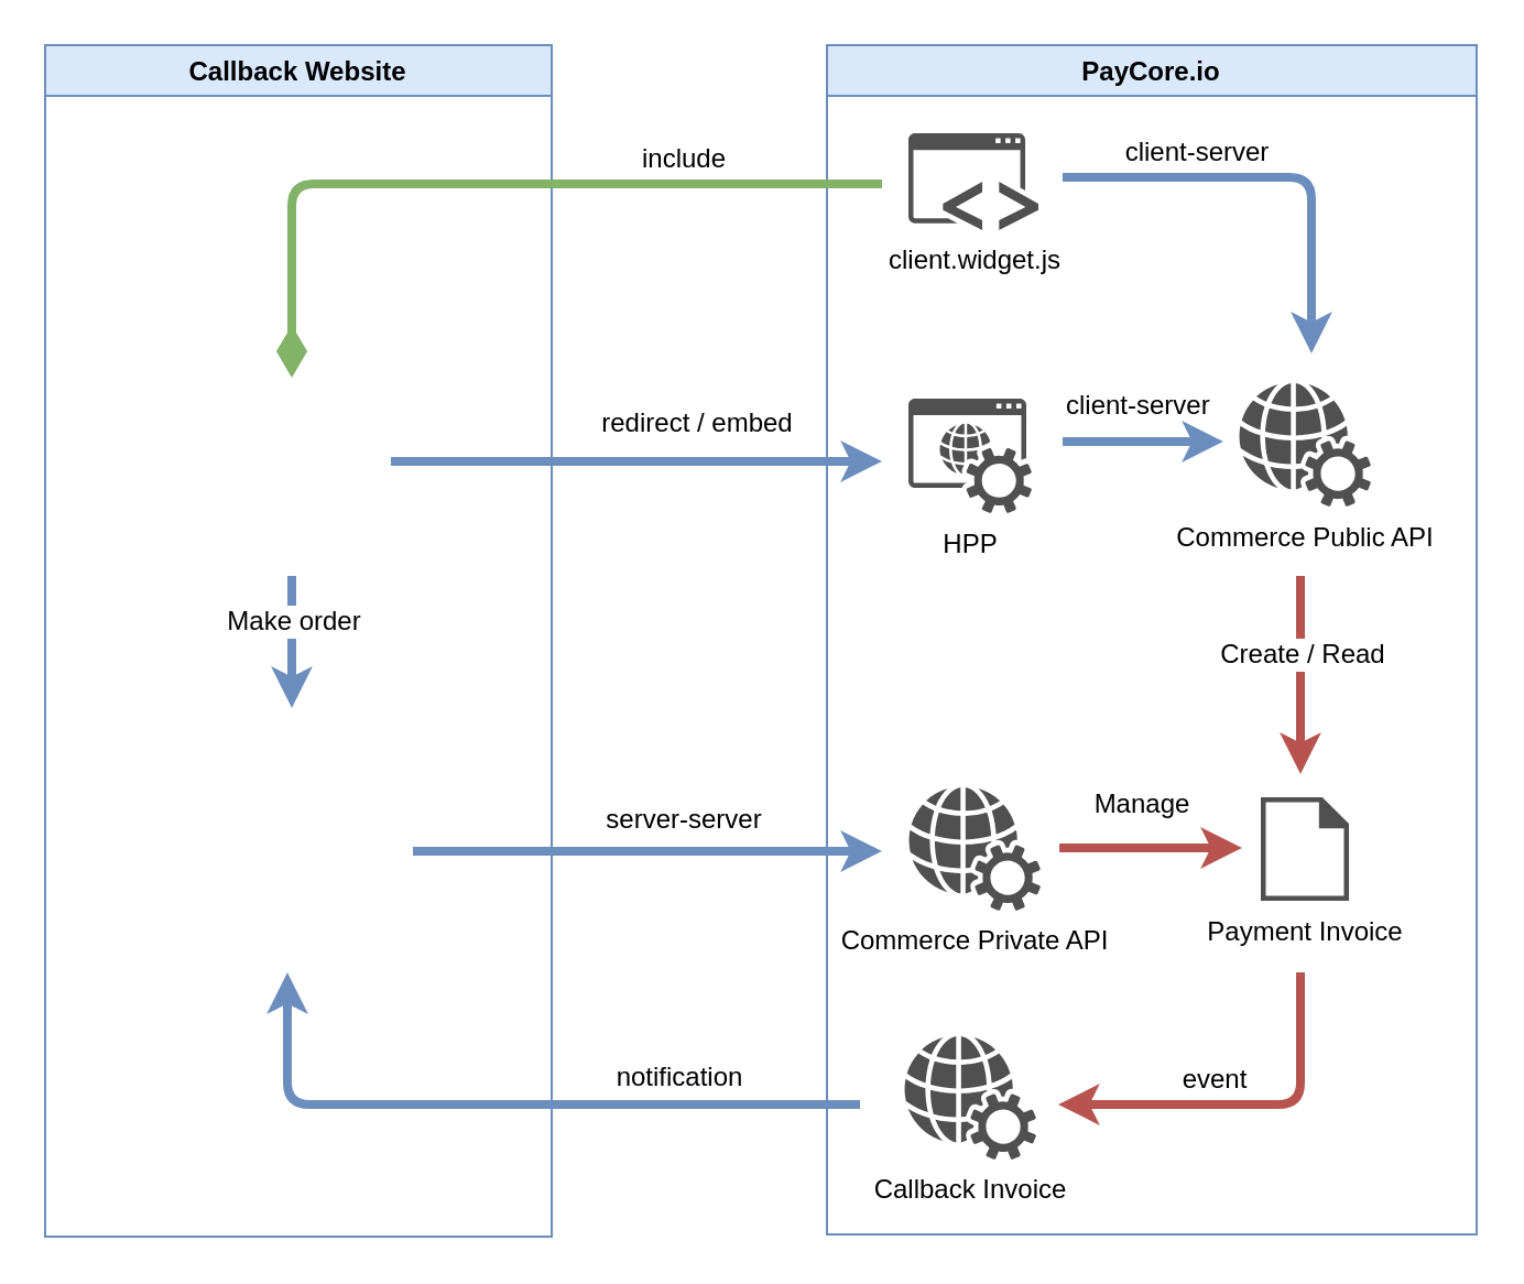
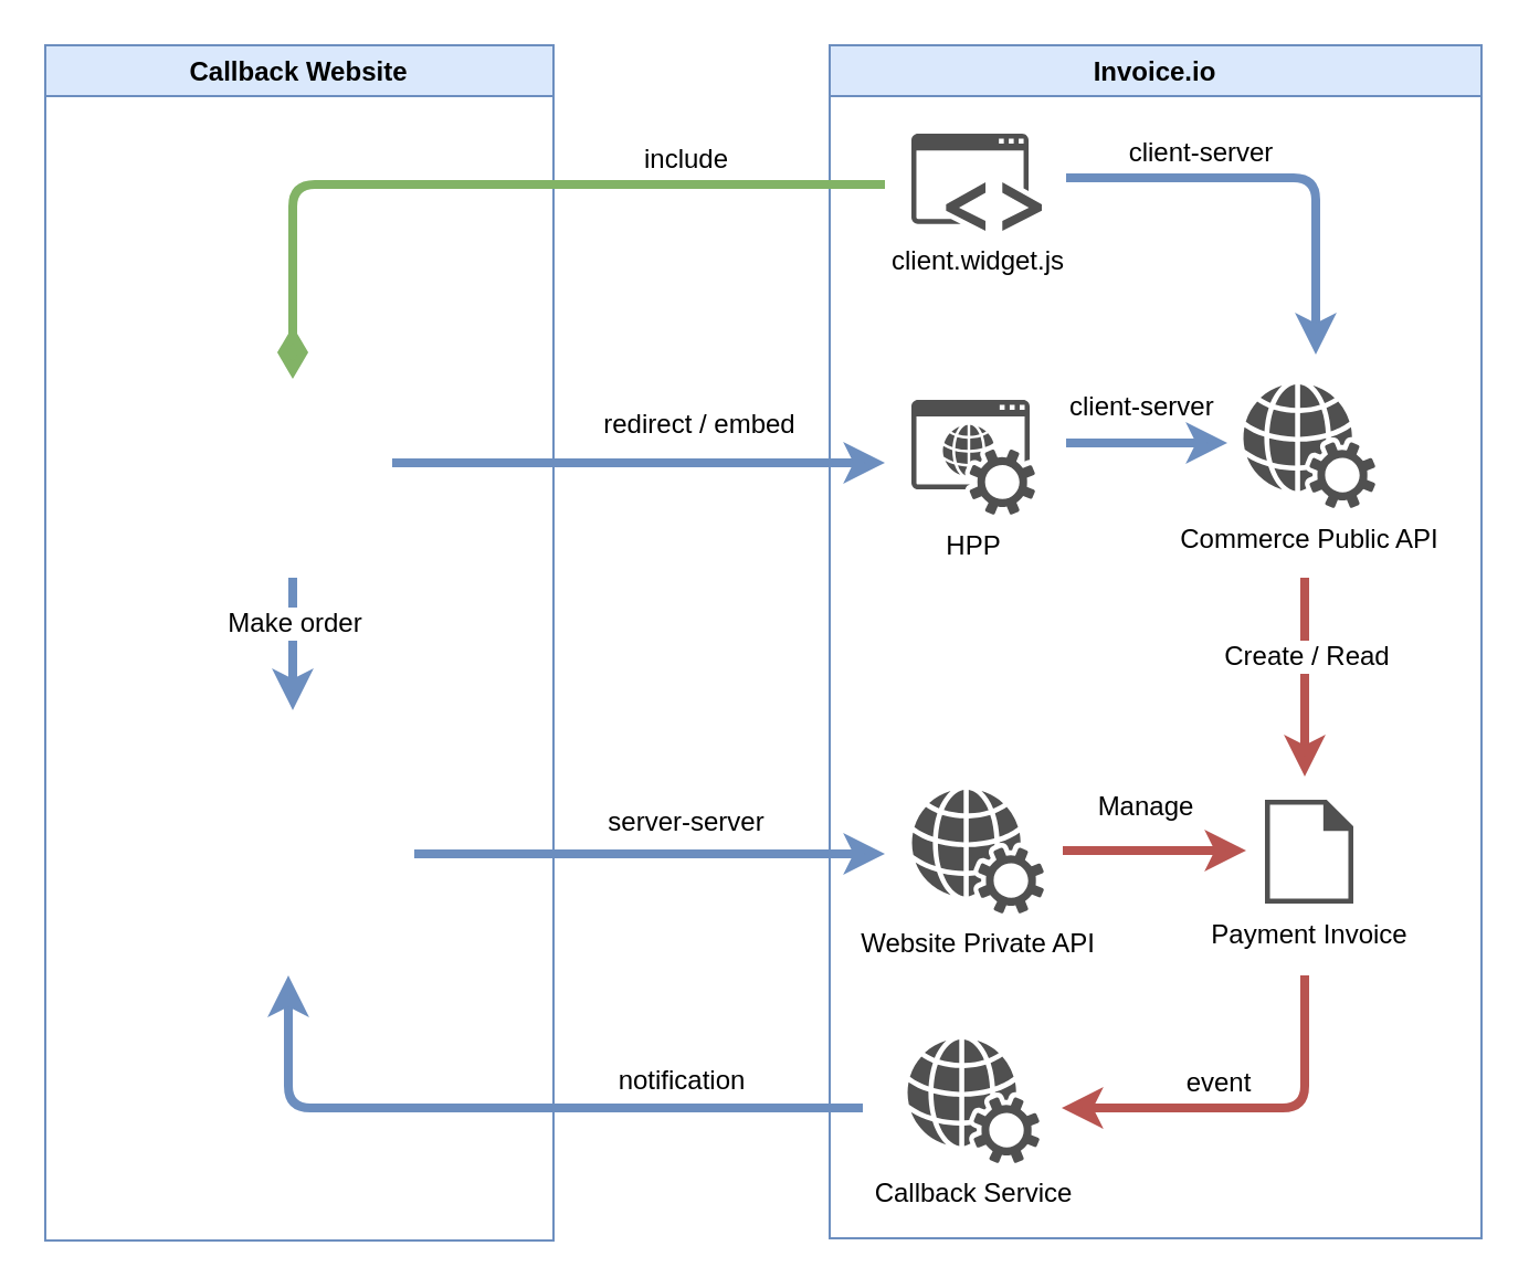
- <mxCell id="2" value="PayCore.io" style="swimlane;fillColor=#dae8fc;strokeColor=#6c8ebf;" vertex="1" parent="1"><mxGeometry x="375" y="20" width="295" height="540" as="geometry" /></mxCell>
+ <mxCell id="2" value="Invoice.io" style="swimlane;fillColor=#dae8fc;strokeColor=#6c8ebf;" vertex="1" parent="1"><mxGeometry x="375" y="20" width="295" height="540" as="geometry" /></mxCell>
- <mxCell id="8" value="Commerce Private API" style="pointerEvents=1;shadow=0;dashed=0;html=1;strokeColor=none;fillColor=#505050;labelPosition=center;verticalLabelPosition=bottom;verticalAlign=top;outlineConnect=0;align=center;shape=mxgraph.office.services.web_services;" vertex="1" parent="2"><mxGeometry x="37" y="337" width="60" height="56" as="geometry" /></mxCell>
+ <mxCell id="8" value="Website Private API" style="pointerEvents=1;shadow=0;dashed=0;html=1;strokeColor=none;fillColor=#505050;labelPosition=center;verticalLabelPosition=bottom;verticalAlign=top;outlineConnect=0;align=center;shape=mxgraph.office.services.web_services;" vertex="1" parent="2"><mxGeometry x="37" y="337" width="60" height="56" as="geometry" /></mxCell>
- <mxCell id="12" value="Callback Invoice" style="pointerEvents=1;shadow=0;dashed=0;html=1;strokeColor=none;fillColor=#505050;labelPosition=center;verticalLabelPosition=bottom;verticalAlign=top;outlineConnect=0;align=center;shape=mxgraph.office.services.web_services;" vertex="1" parent="2"><mxGeometry x="35" y="450" width="60" height="56" as="geometry" /></mxCell>
+ <mxCell id="12" value="Callback Service" style="pointerEvents=1;shadow=0;dashed=0;html=1;strokeColor=none;fillColor=#505050;labelPosition=center;verticalLabelPosition=bottom;verticalAlign=top;outlineConnect=0;align=center;shape=mxgraph.office.services.web_services;" vertex="1" parent="2"><mxGeometry x="35" y="450" width="60" height="56" as="geometry" /></mxCell>
